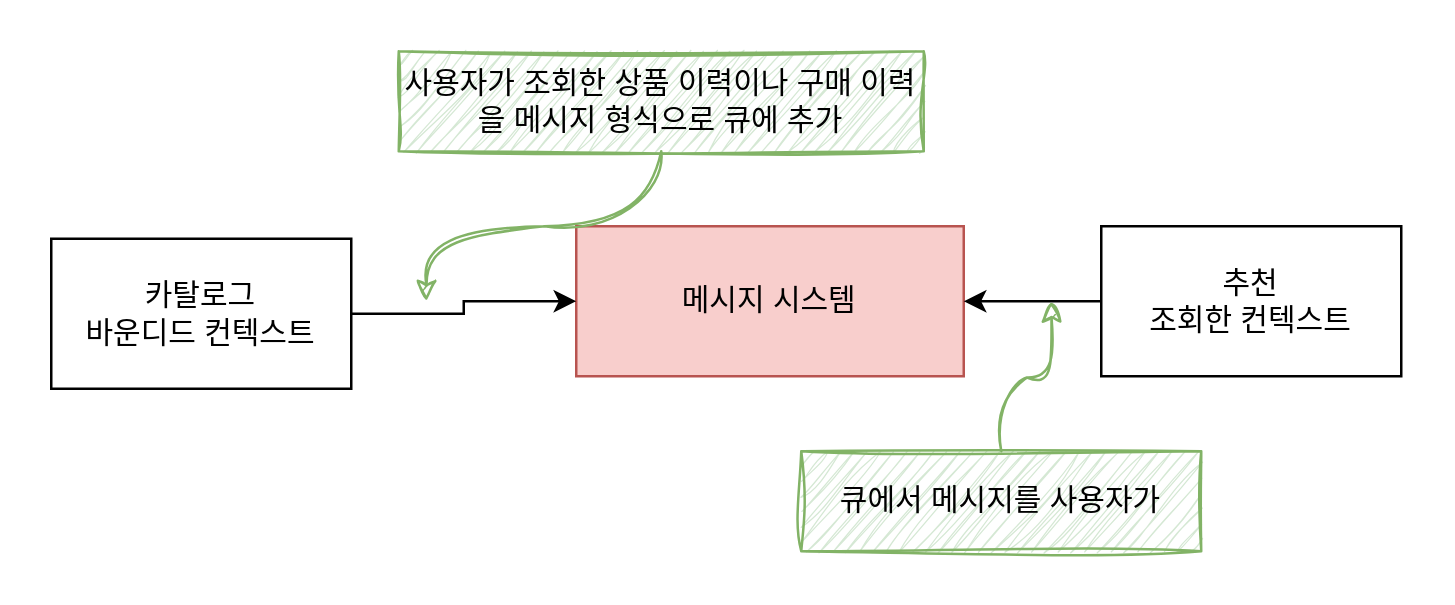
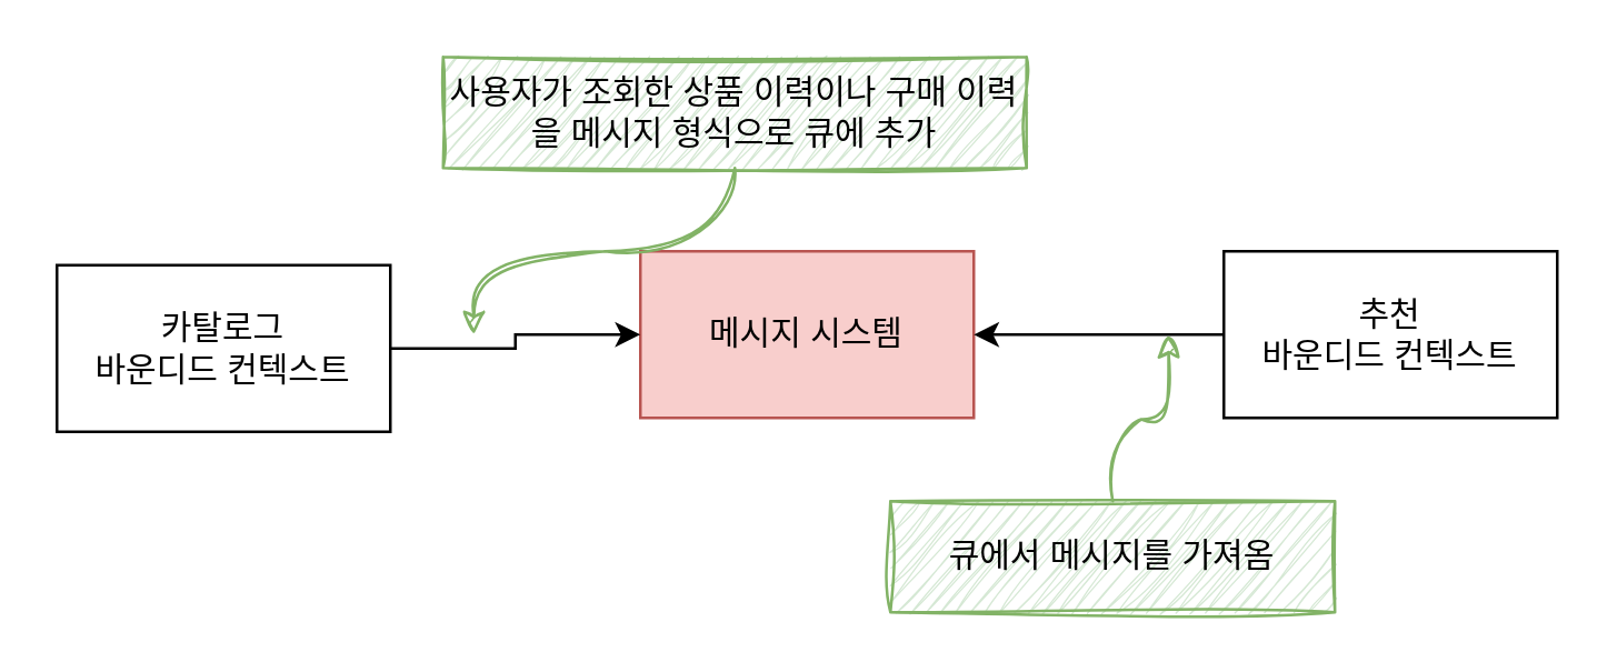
- <mxCell id="2" value="메시지 시스템" style="rounded=0;whiteSpace=wrap;html=1;fillColor=#f8cecc;strokeColor=#b85450;" vertex="1" parent="1"><mxGeometry x="230" y="90" width="155" height="60" as="geometry" /></mxCell>
+ <mxCell id="2" value="메시지 시스템" style="rounded=0;whiteSpace=wrap;html=1;fillColor=#f8cecc;strokeColor=#b85450;" vertex="1" parent="1"><mxGeometry x="230" y="90" width="120" height="60" as="geometry" /></mxCell>
- <mxCell id="6" value="추천&lt;div&gt;조회한 컨텍스트&lt;/div&gt;" style="rounded=0;whiteSpace=wrap;html=1;" vertex="1" parent="1"><mxGeometry x="440" y="90" width="120" height="60" as="geometry" /></mxCell>
+ <mxCell id="6" value="추천&lt;div&gt;바운디드 컨텍스트&lt;/div&gt;" style="rounded=0;whiteSpace=wrap;html=1;" vertex="1" parent="1"><mxGeometry x="440" y="90" width="120" height="60" as="geometry" /></mxCell>
- <mxCell id="10" value="큐에서 메시지를 사용자가" style="text;html=1;align=center;verticalAlign=middle;whiteSpace=wrap;rounded=0;fillColor=#d5e8d4;strokeColor=#82b366;sketch=1;curveFitting=1;jiggle=2;" vertex="1" parent="1"><mxGeometry x="320" y="180" width="160" height="40" as="geometry" /></mxCell>
+ <mxCell id="10" value="큐에서 메시지를 가져옴" style="text;html=1;align=center;verticalAlign=middle;whiteSpace=wrap;rounded=0;fillColor=#d5e8d4;strokeColor=#82b366;sketch=1;curveFitting=1;jiggle=2;" vertex="1" parent="1"><mxGeometry x="320" y="180" width="160" height="40" as="geometry" /></mxCell>
